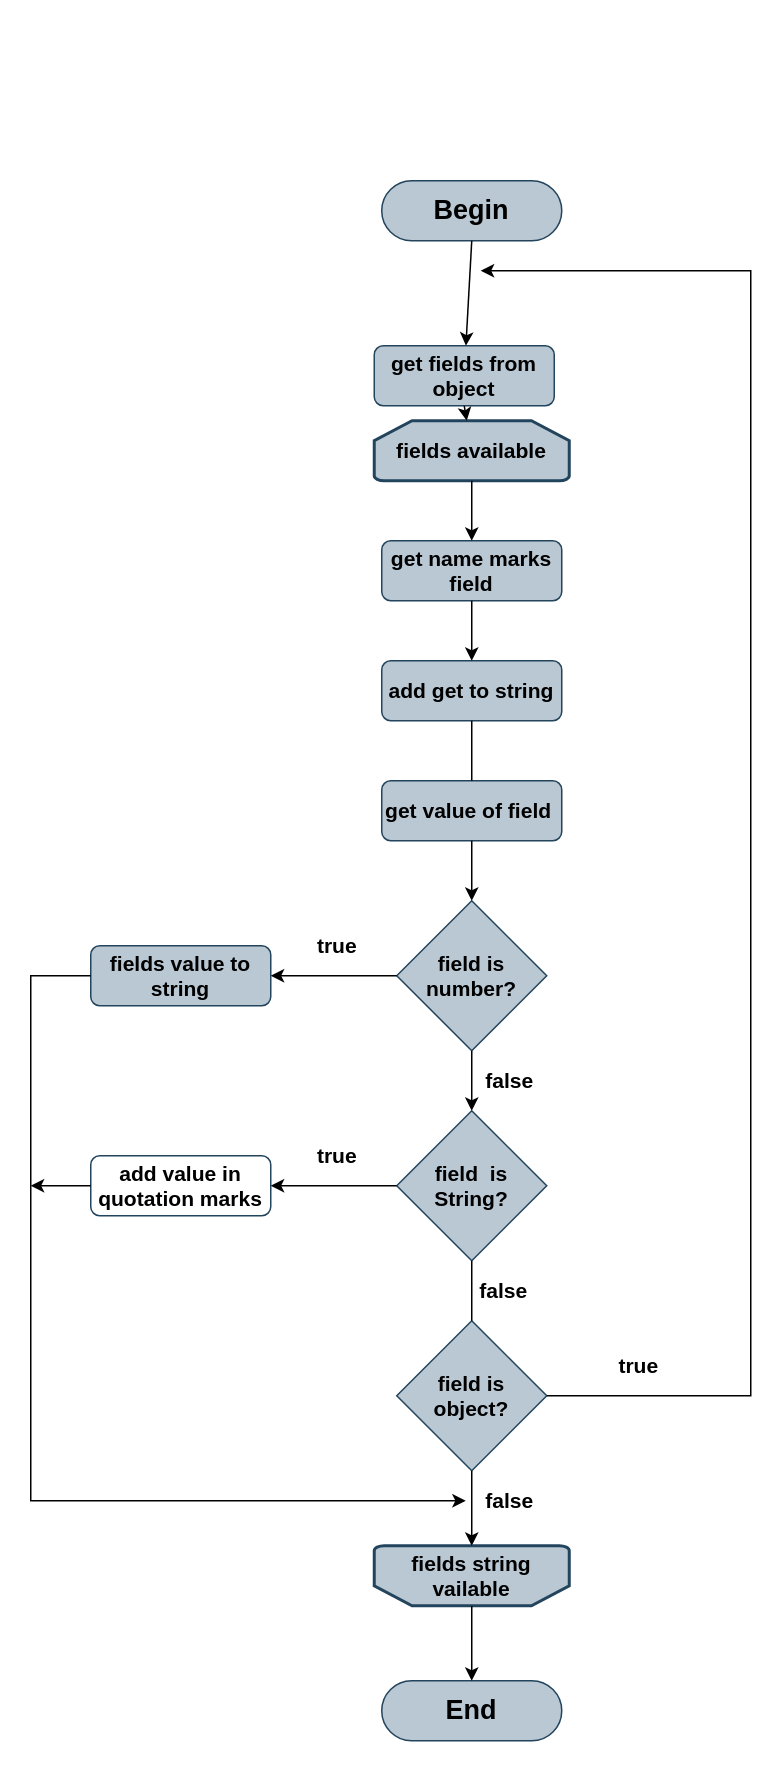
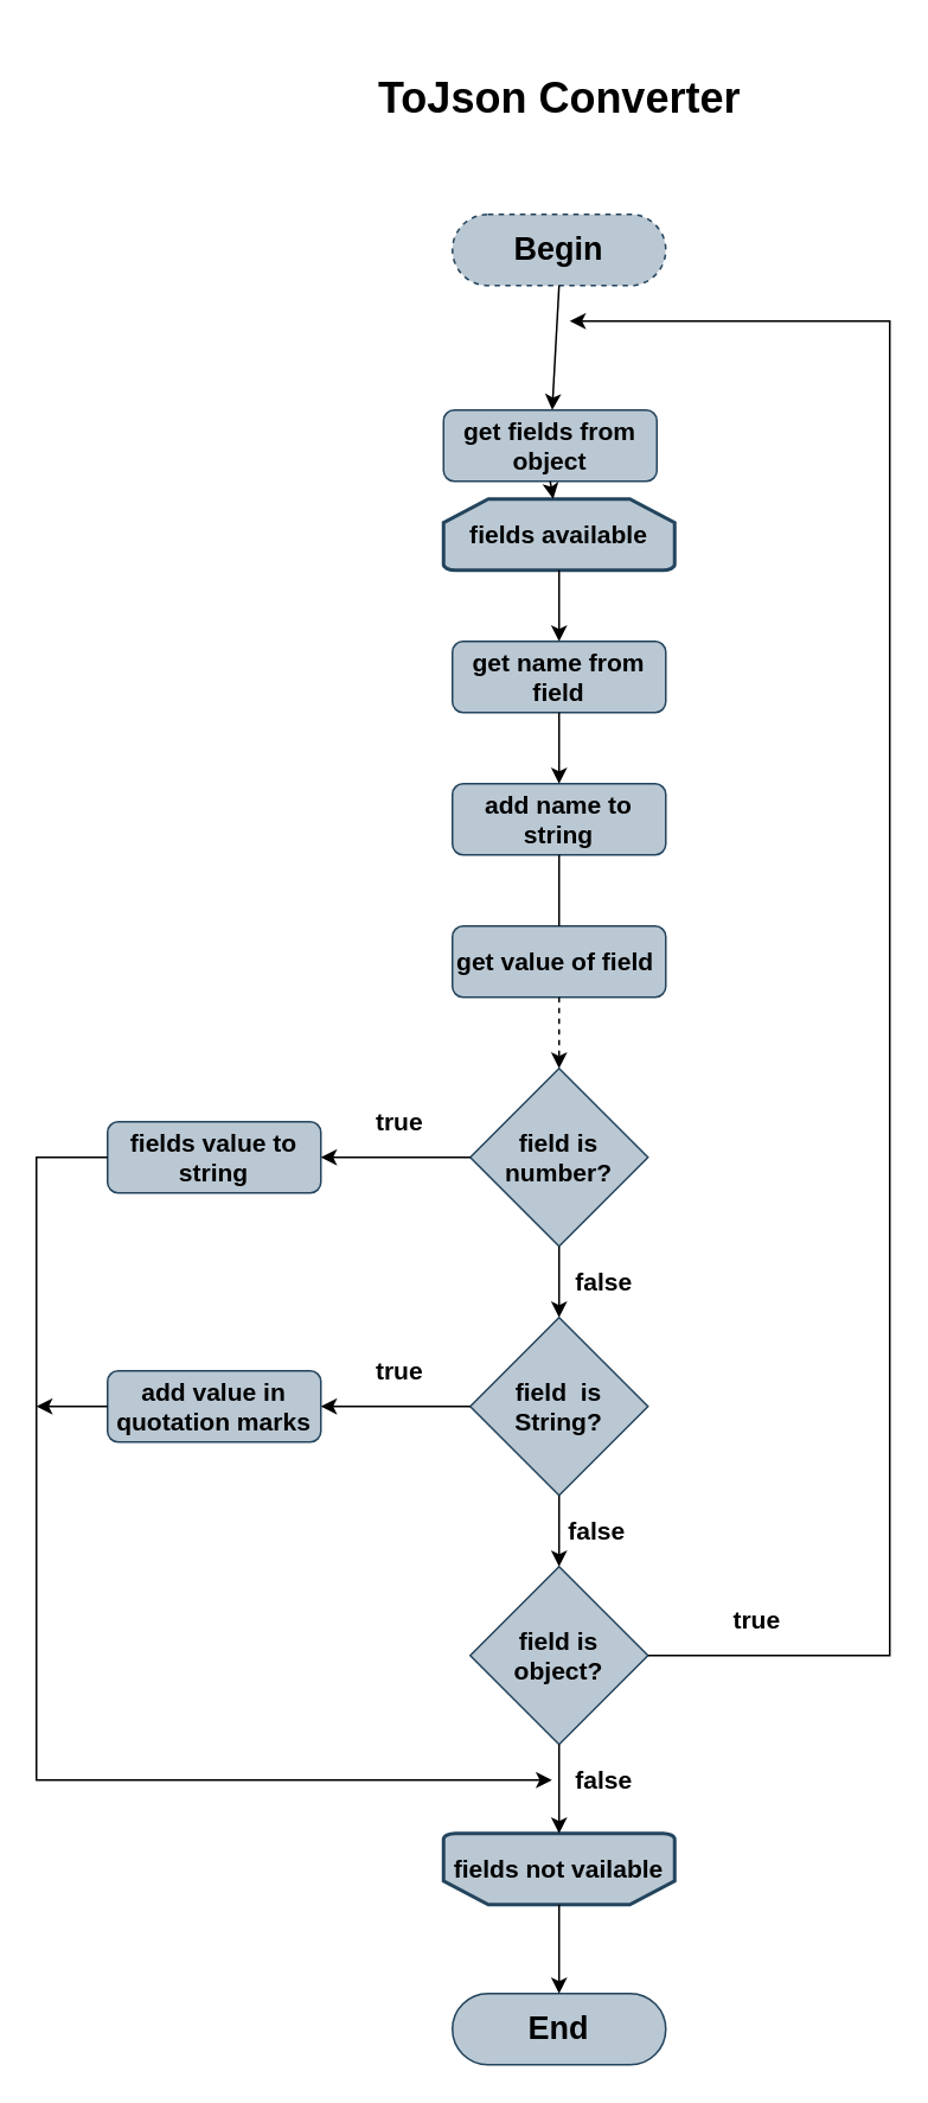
+ <mxCell id="3" value="&lt;h1&gt;ToJson Converter&lt;/h1&gt;" style="text;html=1;align=center;verticalAlign=middle;resizable=0;points=[];autosize=1;strokeColor=none;fillColor=none;" vertex="1" parent="1"><mxGeometry x="199" y="20" width="230" height="70" as="geometry" /></mxCell>
- <mxCell id="2" value="&lt;h2&gt;Begin&lt;/h2&gt;" style="rounded=1;whiteSpace=wrap;html=1;fillColor=#bac8d3;strokeColor=#23445d;arcSize=50;" vertex="1" parent="1"><mxGeometry x="254" y="120" width="120" height="40" as="geometry" /></mxCell>
+ <mxCell id="2" value="&lt;h2&gt;Begin&lt;/h2&gt;" style="rounded=1;whiteSpace=wrap;html=1;fillColor=#bac8d3;strokeColor=#23445d;arcSize=50;dashed=1;" vertex="1" parent="1"><mxGeometry x="254" y="120" width="120" height="40" as="geometry" /></mxCell>
- <mxCell id="5" value="&lt;h3&gt;get name marks field&lt;/h3&gt;" style="rounded=1;whiteSpace=wrap;html=1;fillColor=#bac8d3;strokeColor=#23445d;" vertex="1" parent="1"><mxGeometry x="254" y="360" width="120" height="40" as="geometry" /></mxCell>
+ <mxCell id="5" value="&lt;h3&gt;get name from field&lt;/h3&gt;" style="rounded=1;whiteSpace=wrap;html=1;fillColor=#bac8d3;strokeColor=#23445d;" vertex="1" parent="1"><mxGeometry x="254" y="360" width="120" height="40" as="geometry" /></mxCell>
- <mxCell id="8" value="&lt;h3&gt;add get to string&lt;/h3&gt;" style="rounded=1;whiteSpace=wrap;html=1;fillColor=#bac8d3;strokeColor=#23445d;" vertex="1" parent="1"><mxGeometry x="254" y="440" width="120" height="40" as="geometry" /></mxCell>
+ <mxCell id="8" value="&lt;h3&gt;add name to string&lt;/h3&gt;" style="rounded=1;whiteSpace=wrap;html=1;fillColor=#bac8d3;strokeColor=#23445d;" vertex="1" parent="1"><mxGeometry x="254" y="440" width="120" height="40" as="geometry" /></mxCell>
- <mxCell id="18" value="" style="endArrow=classic;html=1;rounded=0;exitX=0.5;exitY=1;exitDx=0;exitDy=0;entryX=0.5;entryY=0;entryDx=0;entryDy=0;" edge="1" parent="1" source="9" target="10"><mxGeometry width="50" height="50" relative="1" as="geometry"><mxPoint x="210" y="530" as="sourcePoint" /><mxPoint x="260" y="480" as="targetPoint" /></mxGeometry></mxCell>
+ <mxCell id="18" value="" style="endArrow=classic;html=1;rounded=0;exitX=0.5;exitY=1;exitDx=0;exitDy=0;entryX=0.5;entryY=0;entryDx=0;entryDy=0;dashed=1;" edge="1" parent="1" source="9" target="10"><mxGeometry width="50" height="50" relative="1" as="geometry"><mxPoint x="210" y="530" as="sourcePoint" /><mxPoint x="260" y="480" as="targetPoint" /></mxGeometry></mxCell>
- <mxCell id="23" value="&lt;h3&gt;add value in quotation marks&lt;/h3&gt;" style="rounded=1;whiteSpace=wrap;html=1;fillColor=#ffffff;strokeColor=#23445d;" vertex="1" parent="1"><mxGeometry x="60" y="770" width="120" height="40" as="geometry" /></mxCell>
+ <mxCell id="23" value="&lt;h3&gt;add value in quotation marks&lt;/h3&gt;" style="rounded=1;whiteSpace=wrap;html=1;fillColor=#bac8d3;strokeColor=#23445d;" vertex="1" parent="1"><mxGeometry x="60" y="770" width="120" height="40" as="geometry" /></mxCell>
- <mxCell id="20" value="" style="endArrow=none;html=1;rounded=0;exitX=0.5;exitY=1;exitDx=0;exitDy=0;entryX=0.5;entryY=0;entryDx=0;entryDy=0;" edge="1" parent="1" source="11" target="12"><mxGeometry width="50" height="50" relative="1" as="geometry"><mxPoint x="210" y="830" as="sourcePoint" /><mxPoint x="260" y="780" as="targetPoint" /></mxGeometry></mxCell>
+ <mxCell id="20" value="" style="endArrow=classic;html=1;rounded=0;exitX=0.5;exitY=1;exitDx=0;exitDy=0;entryX=0.5;entryY=0;entryDx=0;entryDy=0;" edge="1" parent="1" source="11" target="12"><mxGeometry width="50" height="50" relative="1" as="geometry"><mxPoint x="210" y="830" as="sourcePoint" /><mxPoint x="260" y="780" as="targetPoint" /></mxGeometry></mxCell>
- <mxCell id="7" value="&lt;p style=&quot;line-height: 100%;&quot;&gt;&lt;/p&gt;&lt;h3&gt;fields string vailable&lt;/h3&gt;&lt;p&gt;&lt;/p&gt;" style="strokeWidth=2;html=1;shape=mxgraph.flowchart.loop_limit;whiteSpace=wrap;flipV=1;fillColor=#bac8d3;strokeColor=#23445d;" vertex="1" parent="1"><mxGeometry x="249" y="1030" width="130" height="40" as="geometry" /></mxCell>
+ <mxCell id="7" value="&lt;p style=&quot;line-height: 100%;&quot;&gt;&lt;/p&gt;&lt;h3&gt;fields not vailable&lt;/h3&gt;&lt;p&gt;&lt;/p&gt;" style="strokeWidth=2;html=1;shape=mxgraph.flowchart.loop_limit;whiteSpace=wrap;flipV=1;fillColor=#bac8d3;strokeColor=#23445d;" vertex="1" parent="1"><mxGeometry x="249" y="1030" width="130" height="40" as="geometry" /></mxCell>
